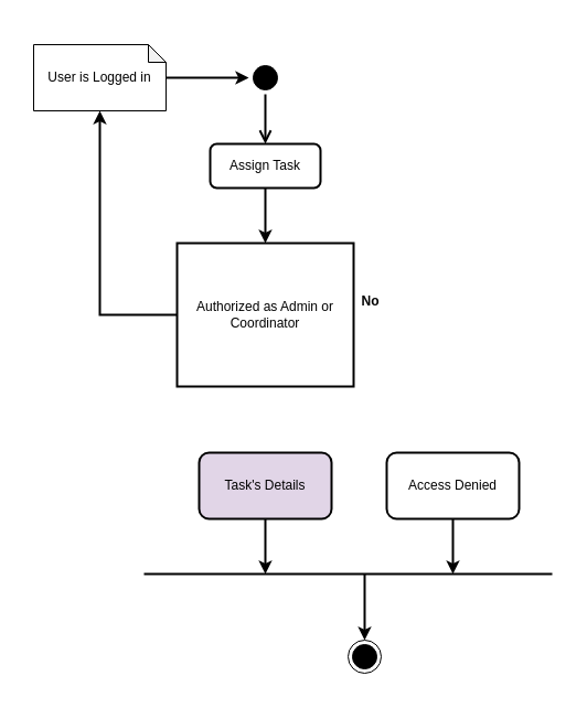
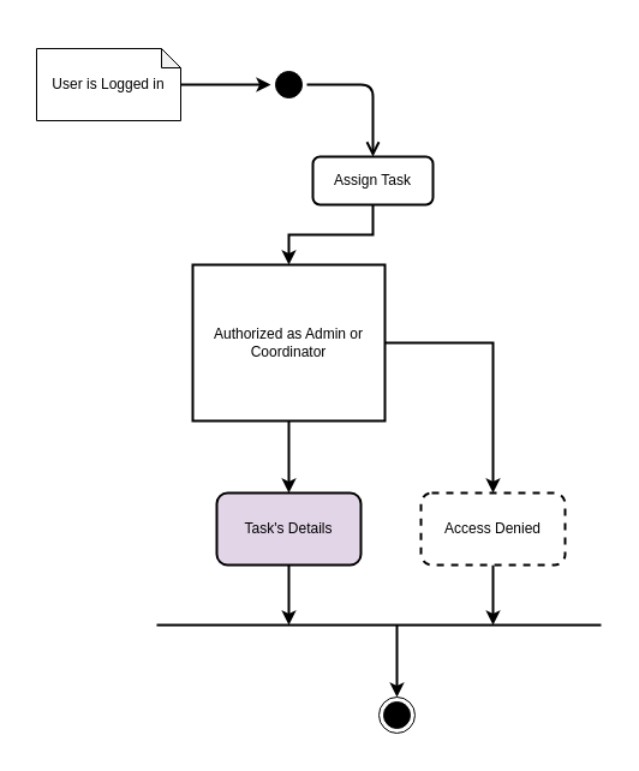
- <mxCell id="8" value="Assign Task" style="rounded=1;whiteSpace=wrap;html=1;strokeColor=#000000;strokeWidth=2;" vertex="1" parent="1"><mxGeometry x="190" y="130" width="100" height="40" as="geometry" /></mxCell>
+ <mxCell id="8" value="Assign Task" style="rounded=1;whiteSpace=wrap;html=1;strokeColor=#000000;strokeWidth=2;" vertex="1" parent="1"><mxGeometry x="260" y="130" width="100" height="40" as="geometry" /></mxCell>
- <mxCell id="9" value="" style="edgeStyle=orthogonalEdgeStyle;rounded=0;orthogonalLoop=1;jettySize=auto;html=1;strokeColor=#000000;strokeWidth=2;" edge="1" parent="1" source="11" target="4"><mxGeometry relative="1" as="geometry" /></mxCell>
+ <mxCell id="9" value="" style="edgeStyle=orthogonalEdgeStyle;rounded=0;orthogonalLoop=1;jettySize=auto;html=1;strokeColor=#000000;strokeWidth=2;" edge="1" parent="1" source="11" target="13"><mxGeometry relative="1" as="geometry" /></mxCell>
- <mxCell id="16" value="&lt;b&gt;No&lt;/b&gt;" style="text;html=1;align=center;verticalAlign=middle;resizable=0;points=[];autosize=1;" vertex="1" parent="1"><mxGeometry x="320" y="263" width="30" height="20" as="geometry" /></mxCell>
+ <mxCell id="10" style="edgeStyle=orthogonalEdgeStyle;rounded=0;orthogonalLoop=1;jettySize=auto;html=1;strokeColor=#000000;strokeWidth=2;" edge="1" parent="1" source="11" target="15"><mxGeometry relative="1" as="geometry" /></mxCell>
- <mxCell id="15" value="Access Denied" style="rounded=1;whiteSpace=wrap;html=1;sketch=0;strokeColor=#000000;strokeWidth=2;" vertex="1" parent="1"><mxGeometry x="350" y="410" width="120" height="60" as="geometry" /></mxCell>
+ <mxCell id="15" value="Access Denied" style="rounded=1;whiteSpace=wrap;html=1;sketch=0;strokeColor=#000000;strokeWidth=2;dashed=1;" vertex="1" parent="1"><mxGeometry x="350" y="410" width="120" height="60" as="geometry" /></mxCell>
